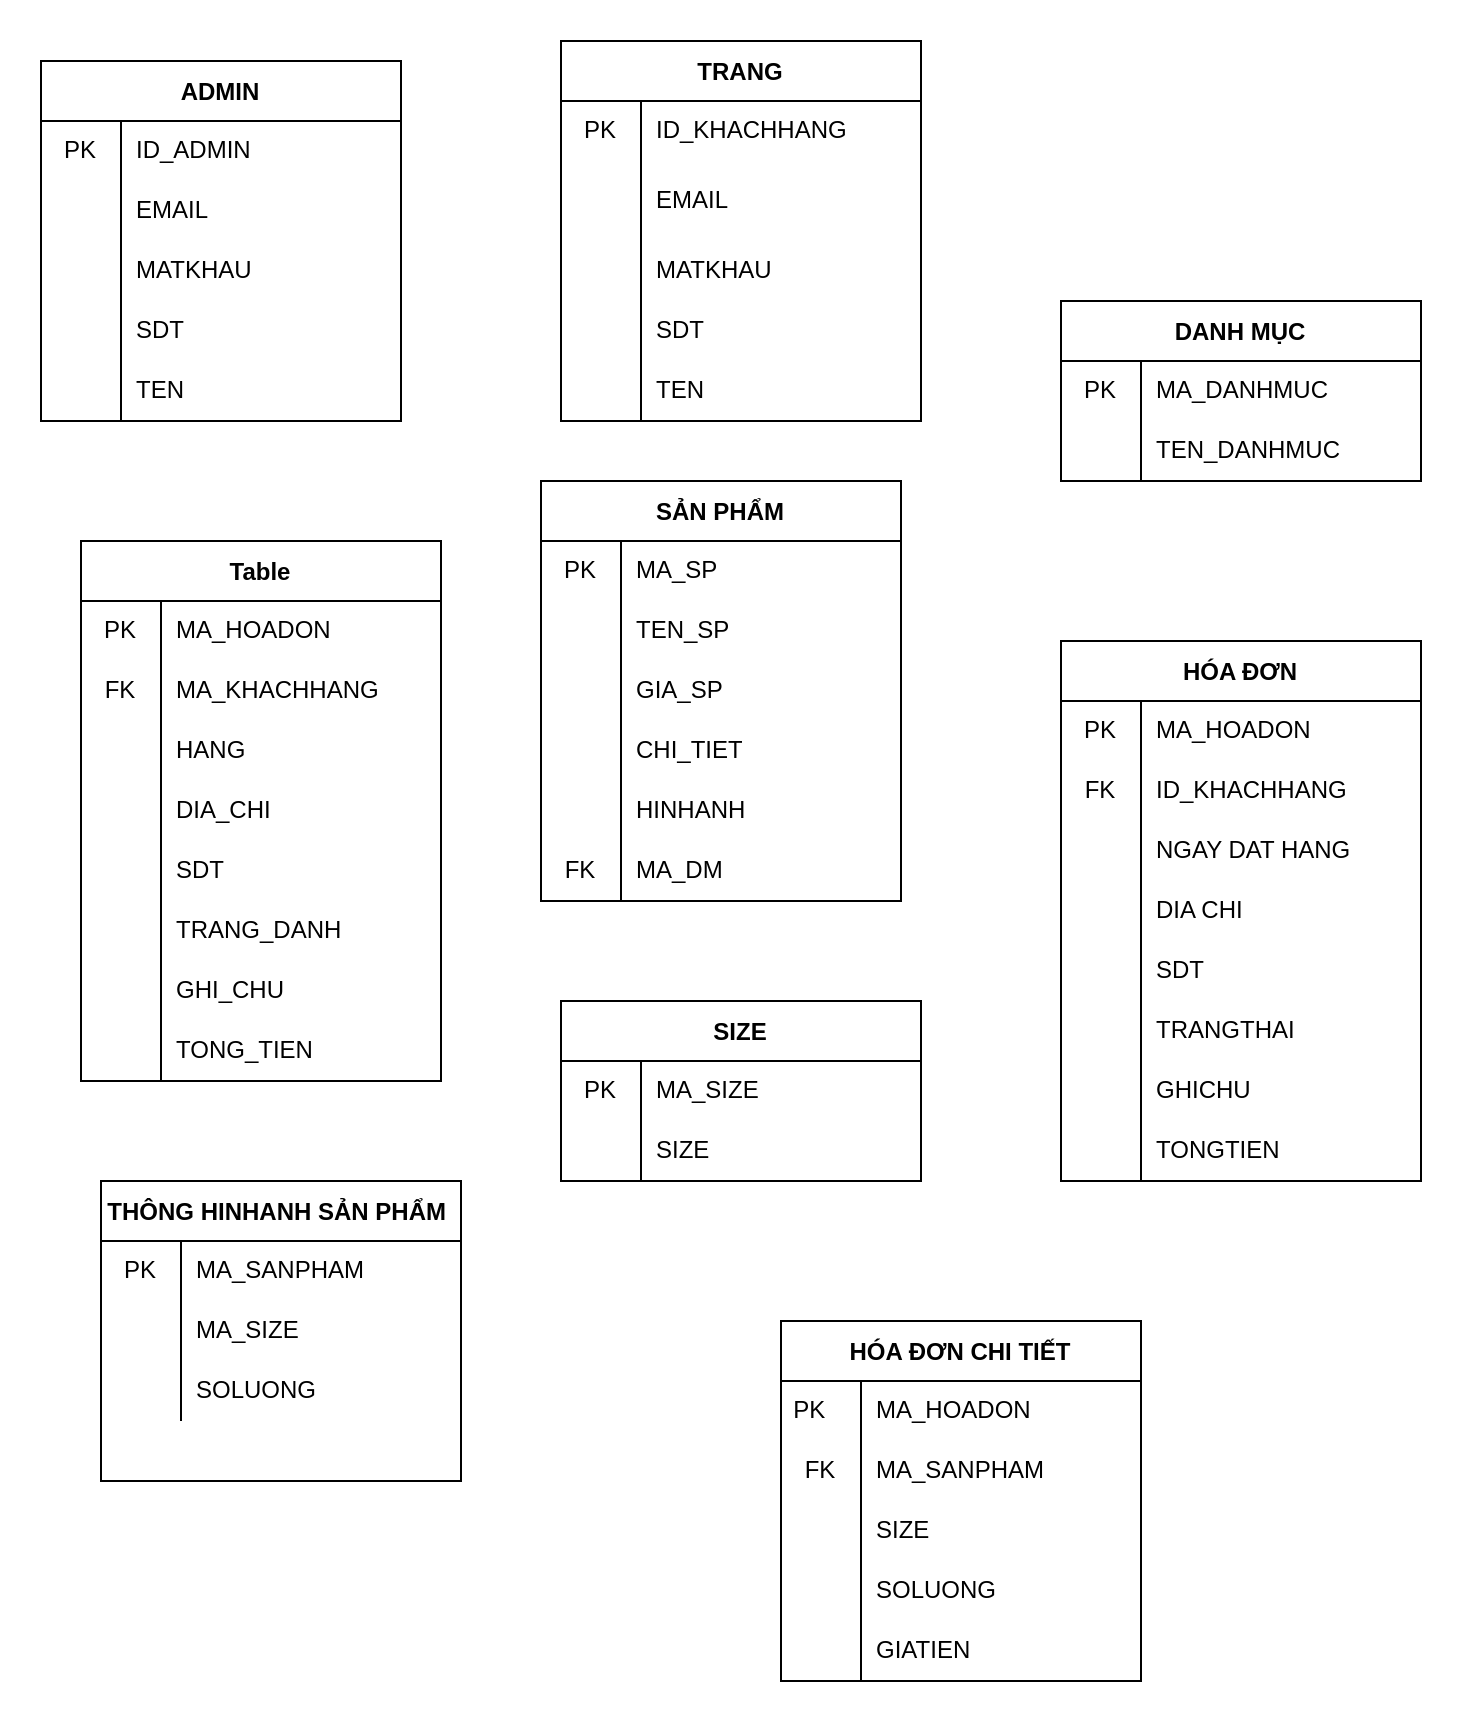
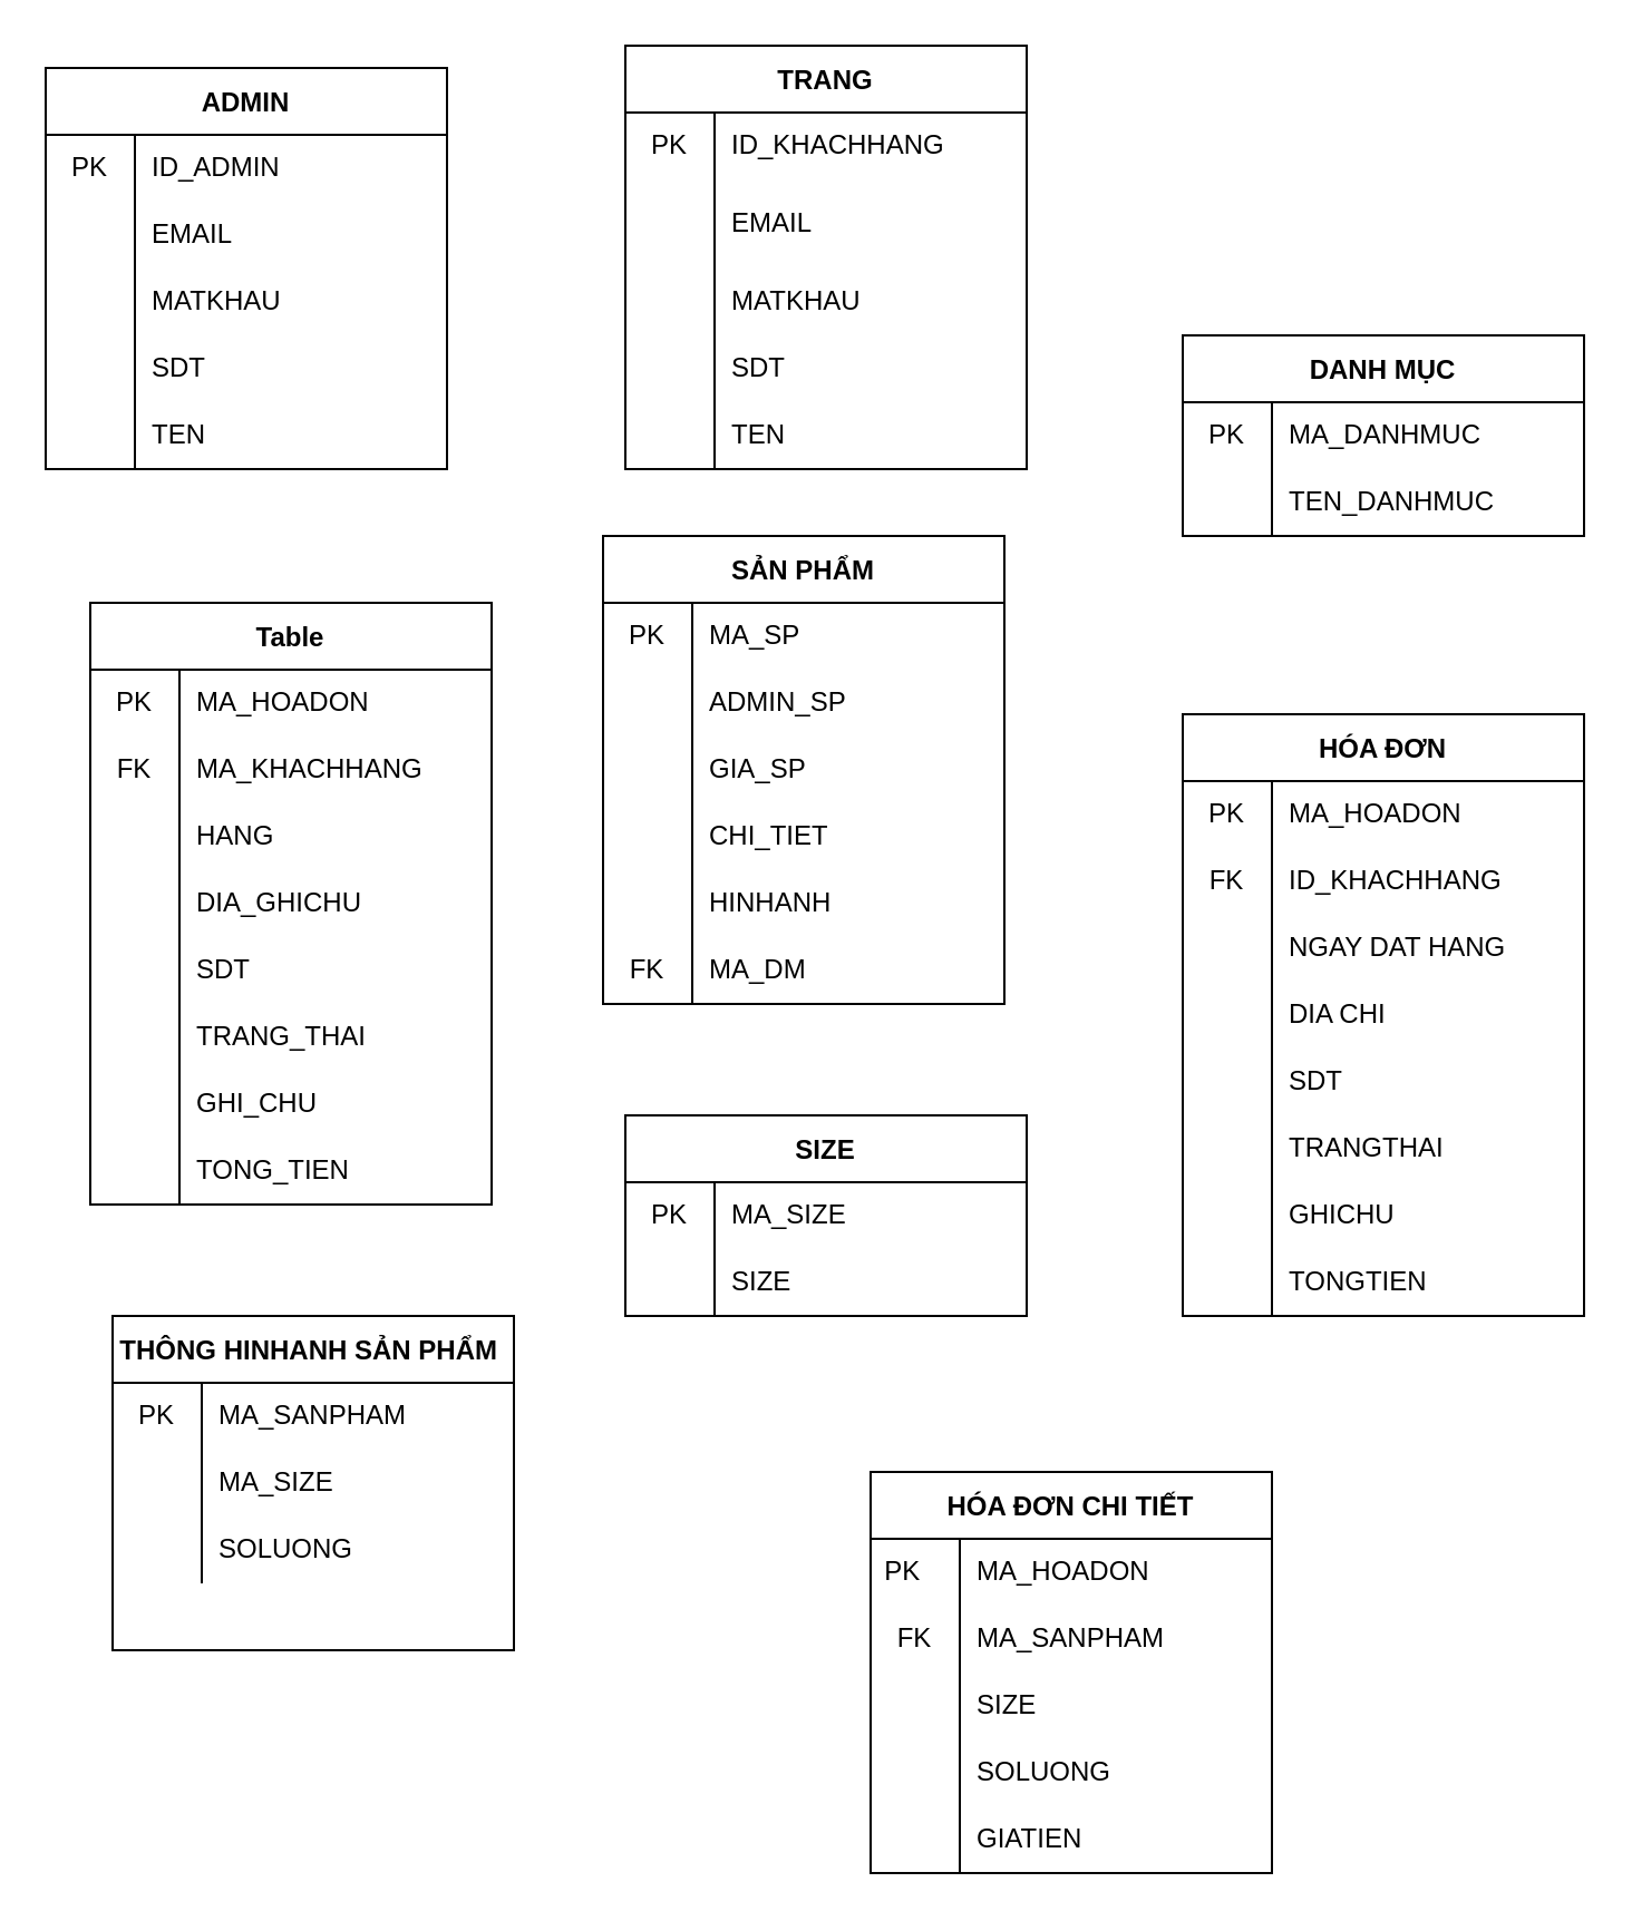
- <mxCell id="8" value="TEN_SP" style="shape=partialRectangle;html=1;whiteSpace=wrap;connectable=0;fillColor=none;top=0;left=0;bottom=0;right=0;align=left;spacingLeft=6;overflow=hidden;" vertex="1" parent="6"><mxGeometry x="40" width="140" height="30" as="geometry"><mxRectangle width="140" height="30" as="alternateBounds" /></mxGeometry></mxCell>
+ <mxCell id="8" value="ADMIN_SP" style="shape=partialRectangle;html=1;whiteSpace=wrap;connectable=0;fillColor=none;top=0;left=0;bottom=0;right=0;align=left;spacingLeft=6;overflow=hidden;" vertex="1" parent="6"><mxGeometry x="40" width="140" height="30" as="geometry"><mxRectangle width="140" height="30" as="alternateBounds" /></mxGeometry></mxCell>
- <mxCell id="40" value="DIA_CHI" style="shape=partialRectangle;html=1;whiteSpace=wrap;connectable=0;fillColor=none;top=0;left=0;bottom=0;right=0;align=left;spacingLeft=6;overflow=hidden;" vertex="1" parent="38"><mxGeometry x="40" width="140" height="30" as="geometry"><mxRectangle width="140" height="30" as="alternateBounds" /></mxGeometry></mxCell>
+ <mxCell id="40" value="DIA_GHICHU" style="shape=partialRectangle;html=1;whiteSpace=wrap;connectable=0;fillColor=none;top=0;left=0;bottom=0;right=0;align=left;spacingLeft=6;overflow=hidden;" vertex="1" parent="38"><mxGeometry x="40" width="140" height="30" as="geometry"><mxRectangle width="140" height="30" as="alternateBounds" /></mxGeometry></mxCell>
- <mxCell id="46" value="TRANG_DANH" style="shape=partialRectangle;html=1;whiteSpace=wrap;connectable=0;fillColor=none;top=0;left=0;bottom=0;right=0;align=left;spacingLeft=6;overflow=hidden;" vertex="1" parent="44"><mxGeometry x="40" width="140" height="30" as="geometry"><mxRectangle width="140" height="30" as="alternateBounds" /></mxGeometry></mxCell>
+ <mxCell id="46" value="TRANG_THAI" style="shape=partialRectangle;html=1;whiteSpace=wrap;connectable=0;fillColor=none;top=0;left=0;bottom=0;right=0;align=left;spacingLeft=6;overflow=hidden;" vertex="1" parent="44"><mxGeometry x="40" width="140" height="30" as="geometry"><mxRectangle width="140" height="30" as="alternateBounds" /></mxGeometry></mxCell>
